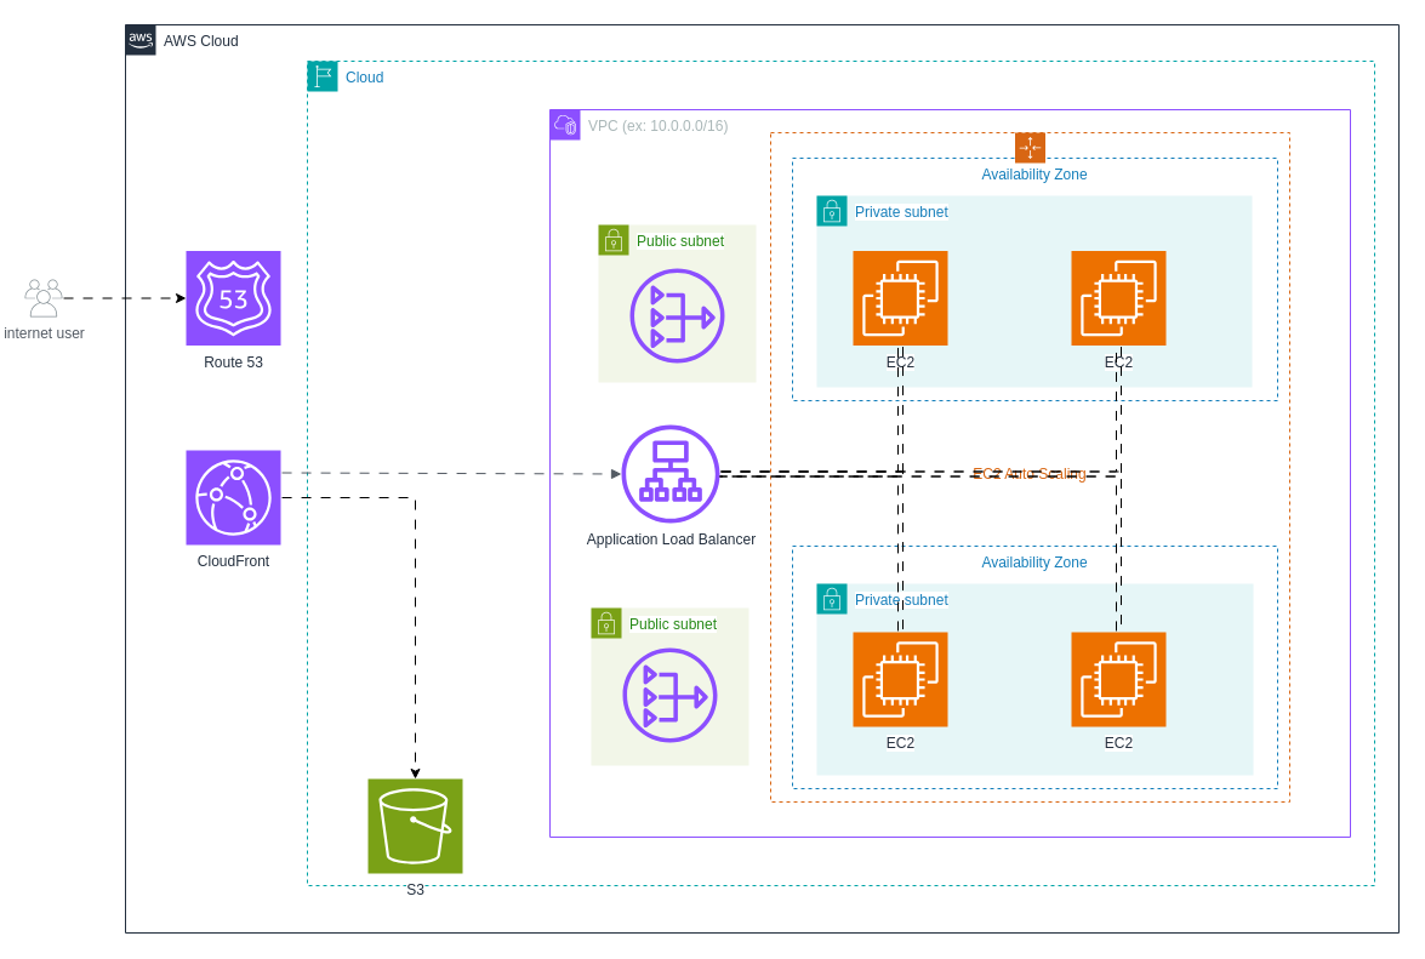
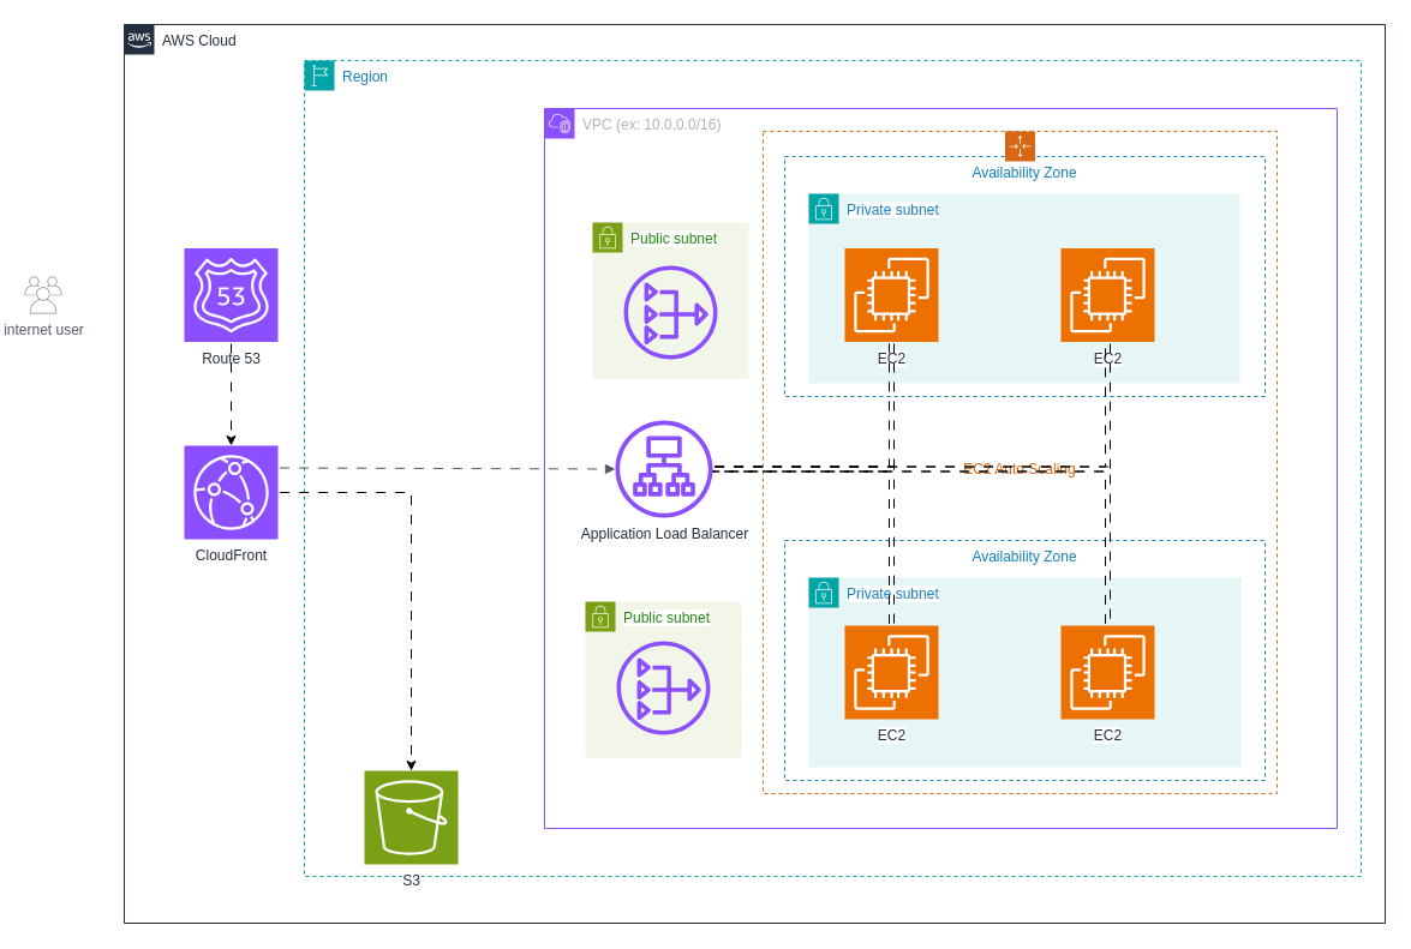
- <mxCell id="3" value="Cloud" style="points=[[0,0],[0.25,0],[0.5,0],[0.75,0],[1,0],[1,0.25],[1,0.5],[1,0.75],[1,1],[0.75,1],[0.5,1],[0.25,1],[0,1],[0,0.75],[0,0.5],[0,0.25]];outlineConnect=0;gradientColor=none;html=1;whiteSpace=wrap;fontSize=12;fontStyle=0;container=1;pointerEvents=0;collapsible=0;recursiveResize=0;shape=mxgraph.aws4.group;grIcon=mxgraph.aws4.group_region;strokeColor=#00A4A6;fillColor=none;verticalAlign=top;align=left;spacingLeft=30;fontColor=#147EBA;dashed=1;" vertex="1" parent="2"><mxGeometry x="150" y="30" width="880" height="680" as="geometry" /></mxCell>
+ <mxCell id="3" value="Region" style="points=[[0,0],[0.25,0],[0.5,0],[0.75,0],[1,0],[1,0.25],[1,0.5],[1,0.75],[1,1],[0.75,1],[0.5,1],[0.25,1],[0,1],[0,0.75],[0,0.5],[0,0.25]];outlineConnect=0;gradientColor=none;html=1;whiteSpace=wrap;fontSize=12;fontStyle=0;container=1;pointerEvents=0;collapsible=0;recursiveResize=0;shape=mxgraph.aws4.group;grIcon=mxgraph.aws4.group_region;strokeColor=#00A4A6;fillColor=none;verticalAlign=top;align=left;spacingLeft=30;fontColor=#147EBA;dashed=1;" vertex="1" parent="2"><mxGeometry x="150" y="30" width="880" height="680" as="geometry" /></mxCell>
- <mxCell id="28" value="" style="edgeStyle=orthogonalEdgeStyle;rounded=0;orthogonalLoop=1;jettySize=auto;html=1;flowAnimation=1;" edge="1" parent="1" source="27" target="23"><mxGeometry relative="1" as="geometry" /></mxCell>
+ <mxCell id="22" style="edgeStyle=orthogonalEdgeStyle;rounded=0;orthogonalLoop=1;jettySize=auto;html=1;strokeColor=default;align=center;verticalAlign=middle;fontFamily=Helvetica;fontSize=11;fontColor=default;labelBackgroundColor=default;endArrow=classic;flowAnimation=1;" edge="1" parent="2" source="23" target="25"><mxGeometry relative="1" as="geometry" /></mxCell>
